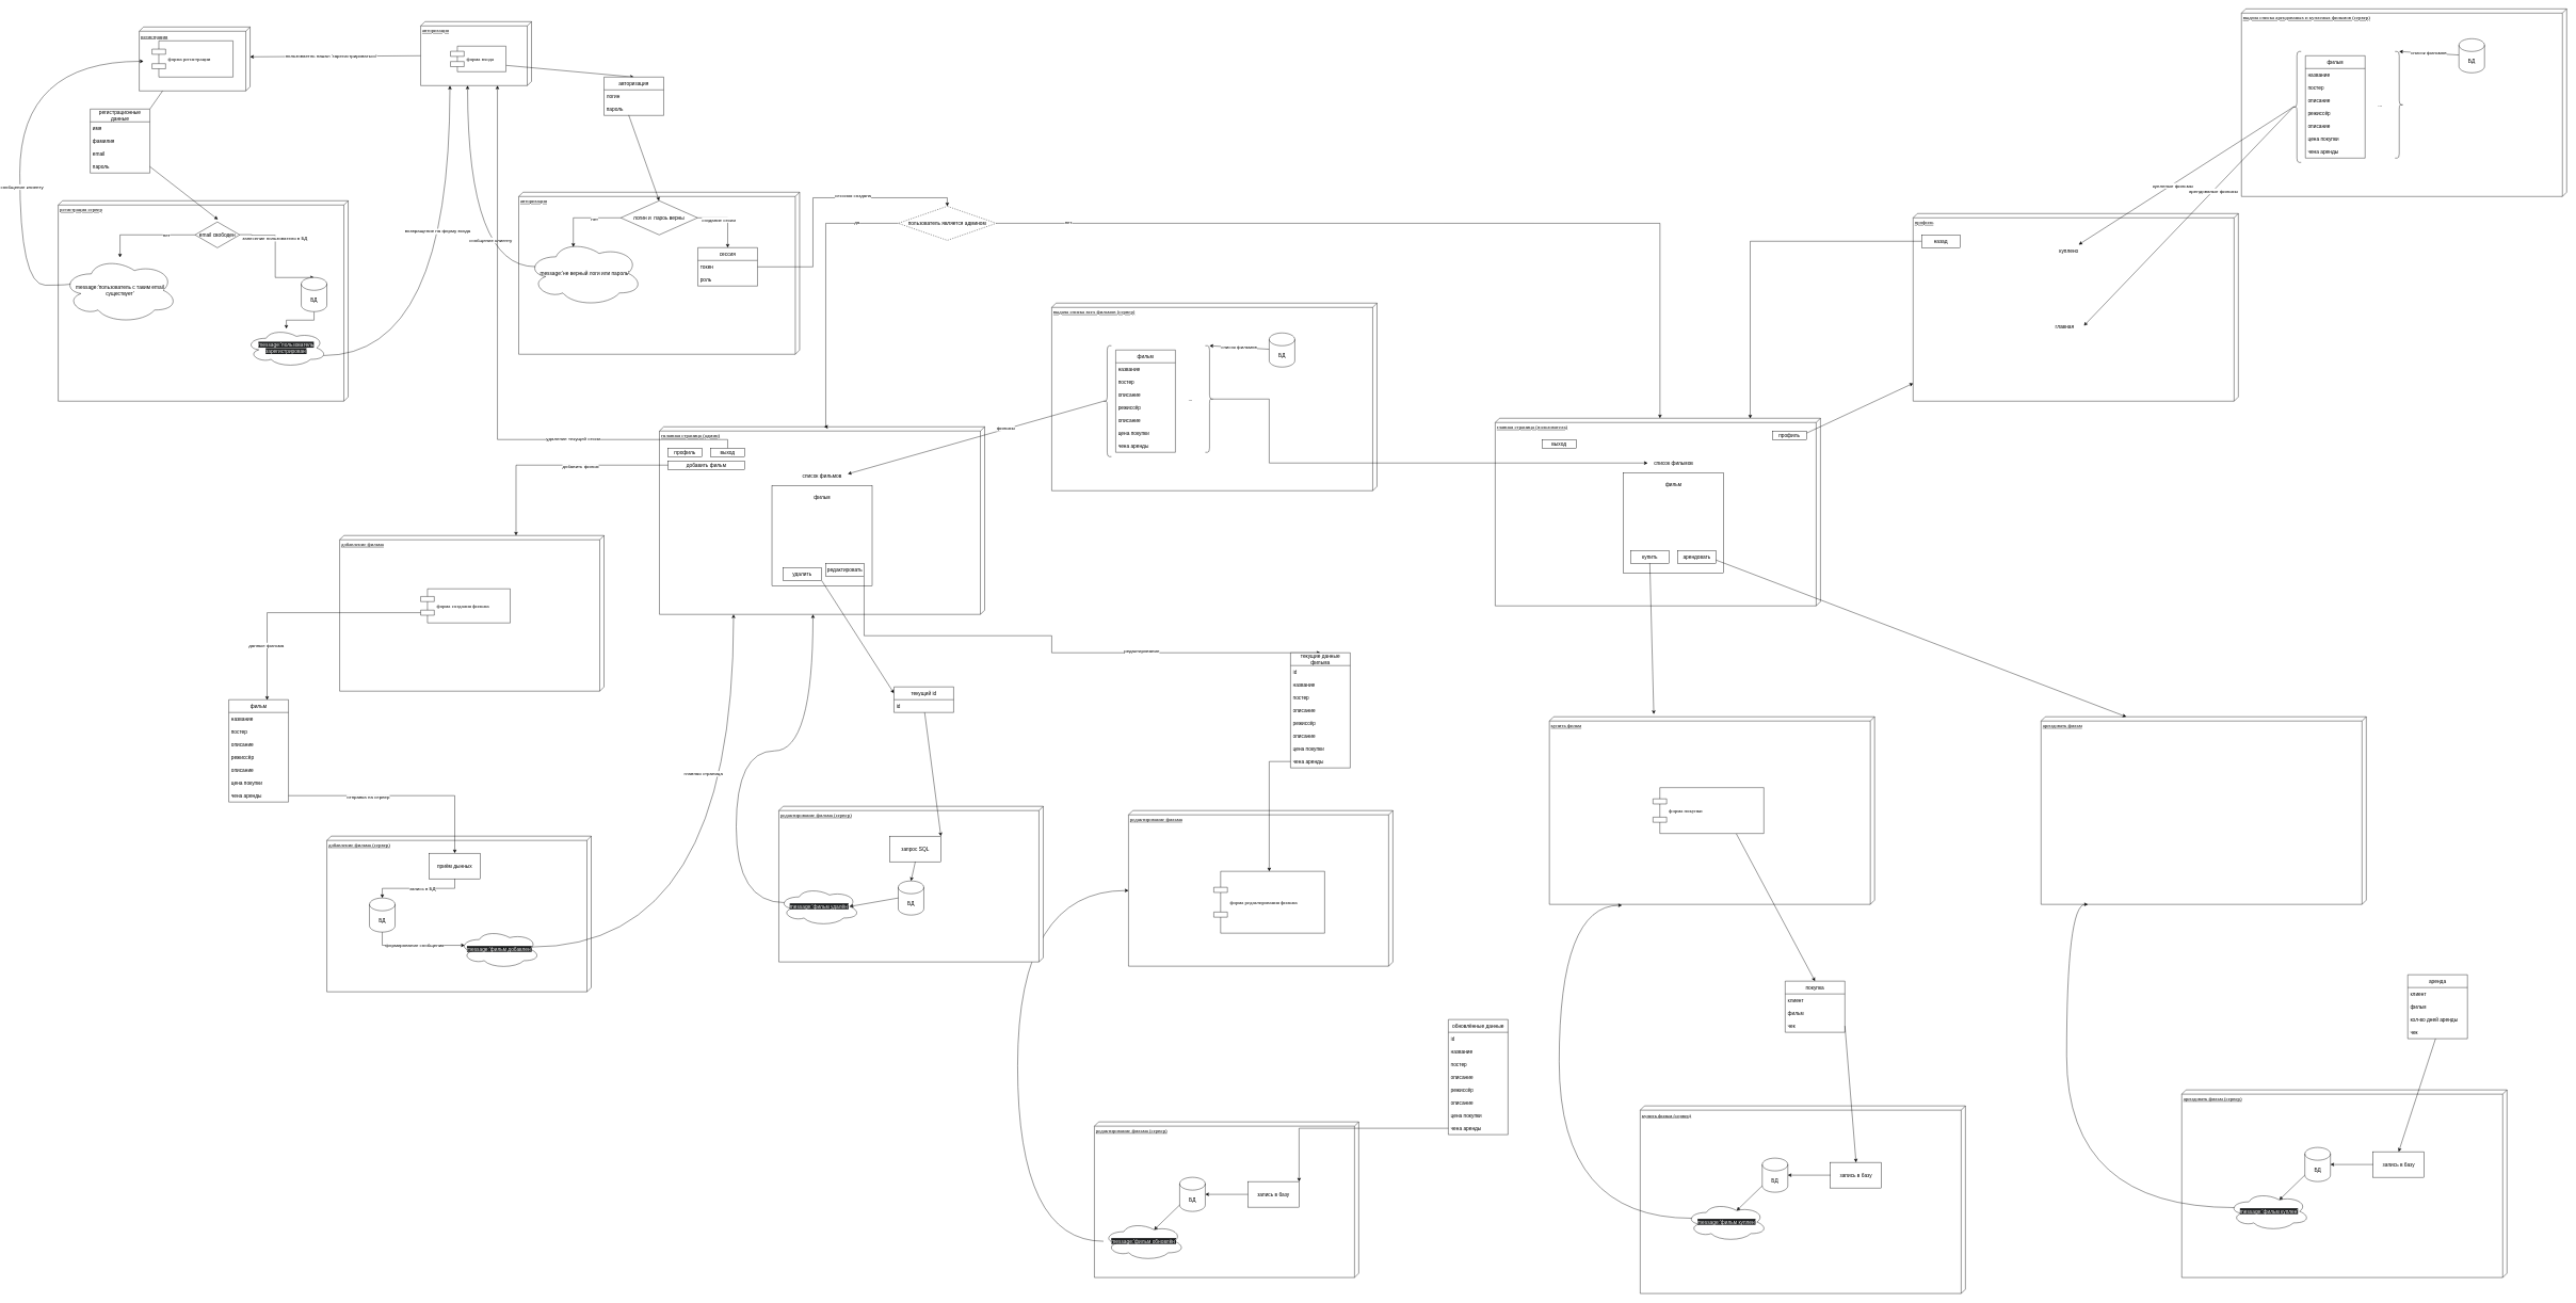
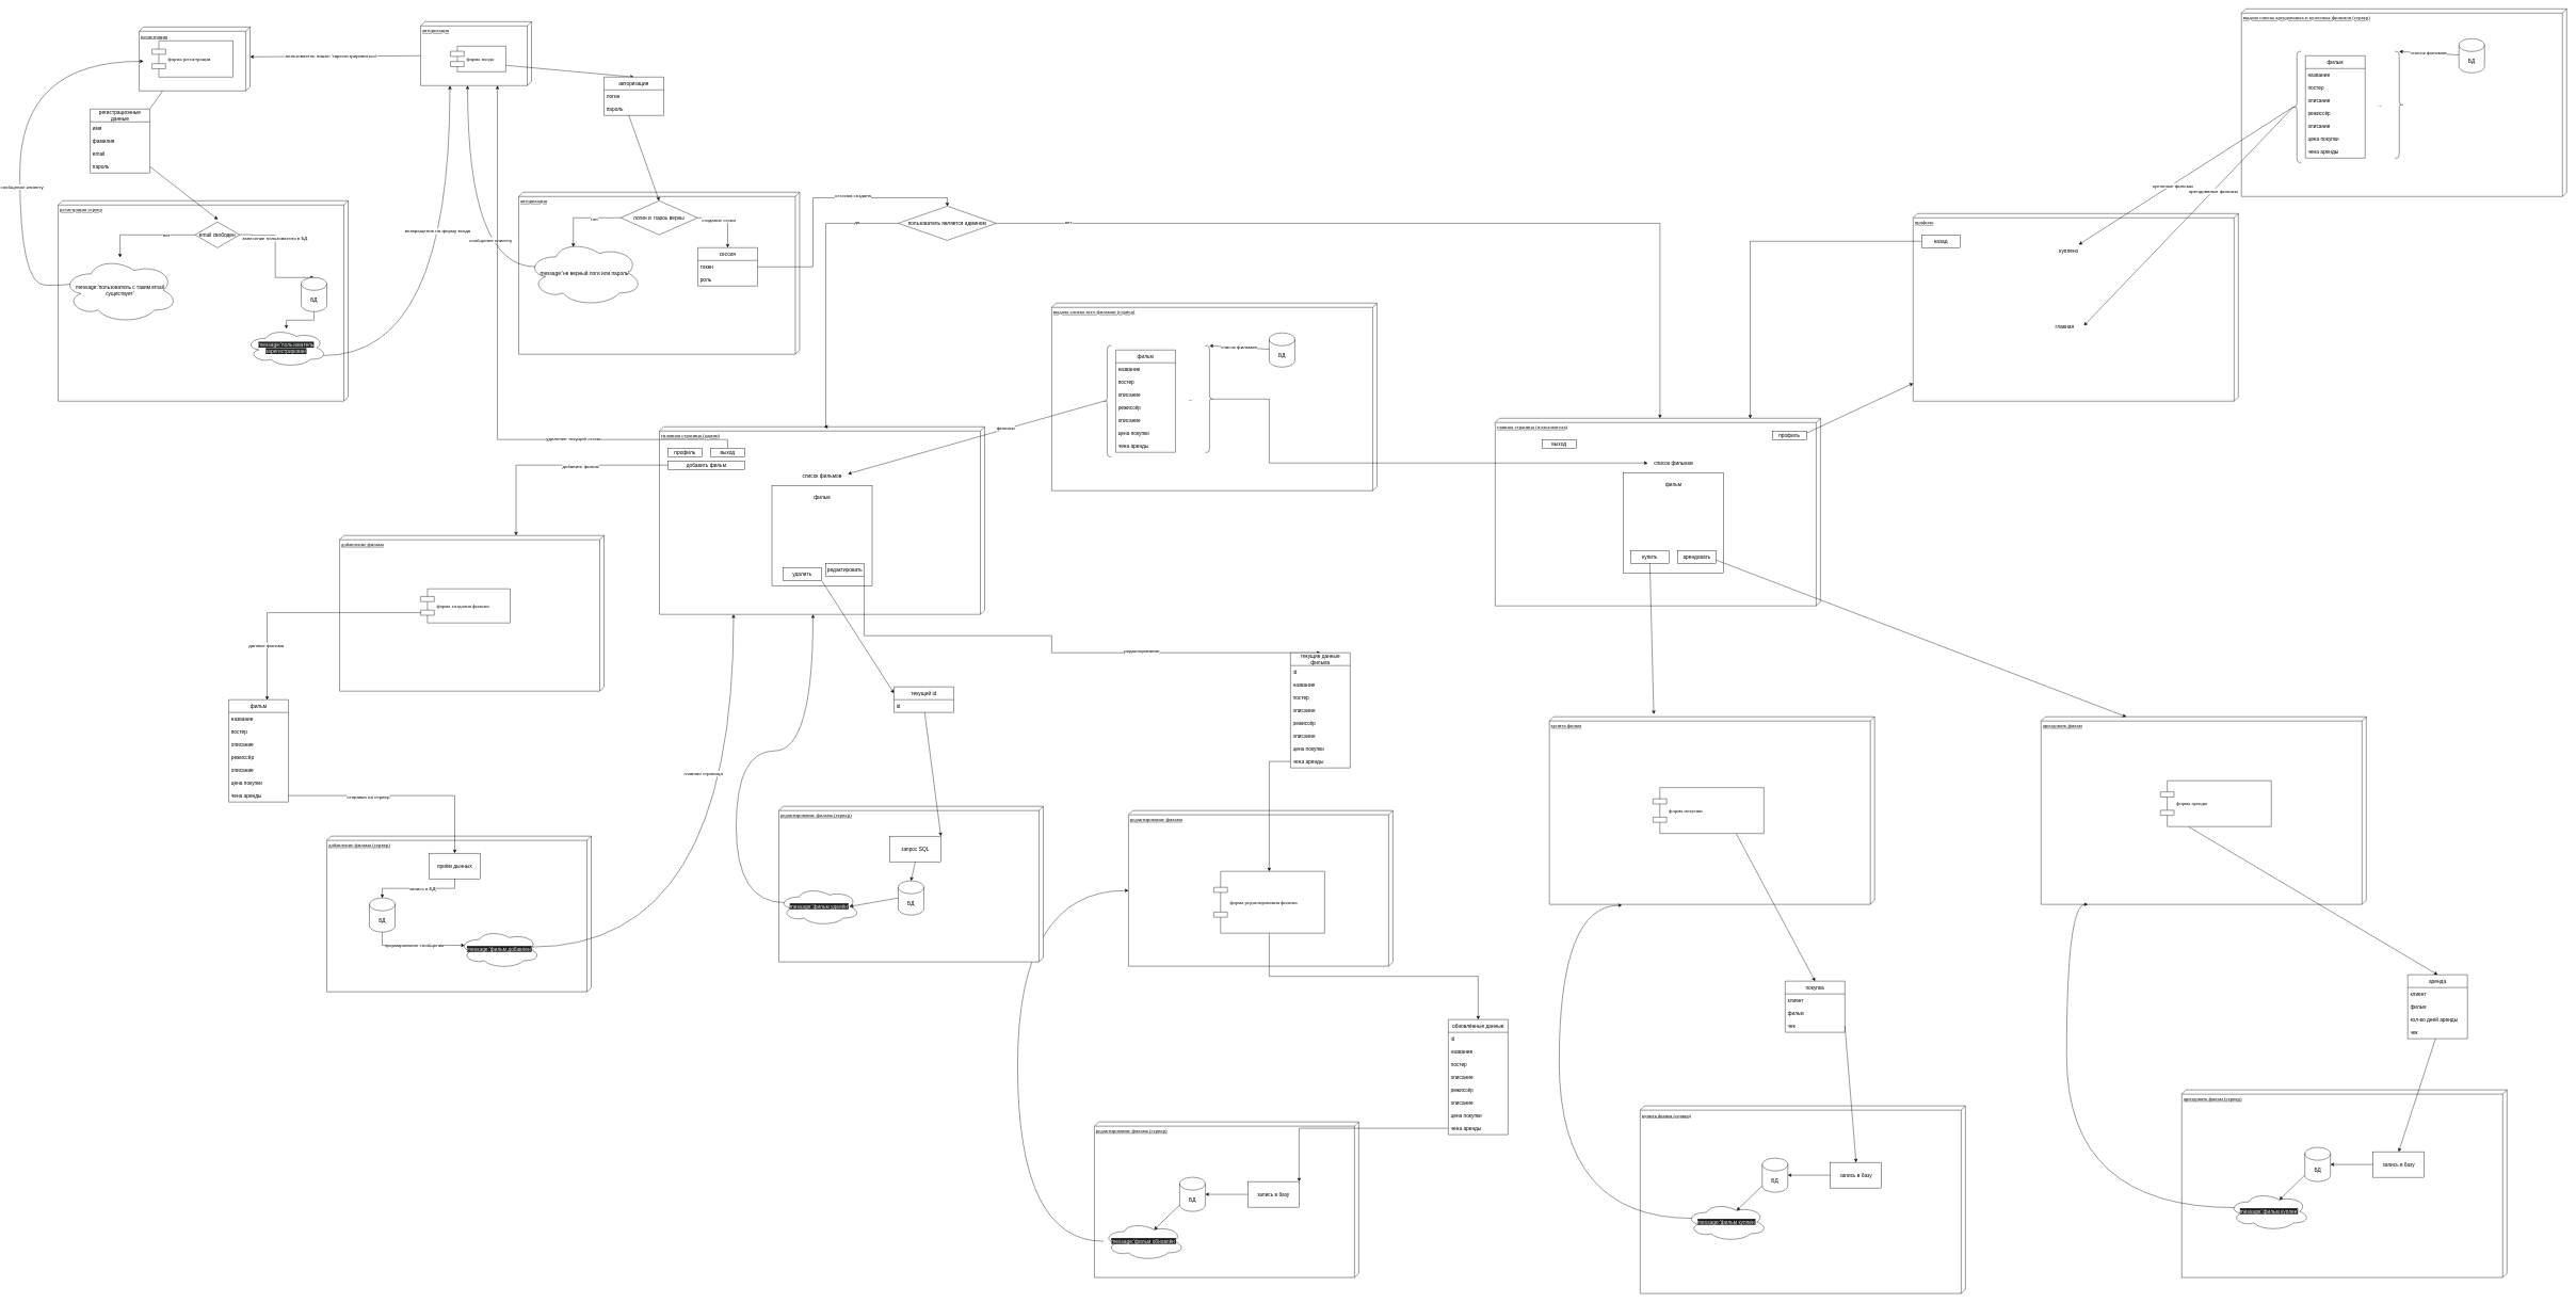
- <mxCell id="45" value="пользователь является админом" style="rhombus;whiteSpace=wrap;html=1;dashed=1;" vertex="1" parent="1"><mxGeometry x="2080" y="482.86" width="230" height="80" as="geometry" /></mxCell>
+ <mxCell id="45" value="пользователь является админом" style="rhombus;whiteSpace=wrap;html=1;" vertex="1" parent="1"><mxGeometry x="2080" y="482.86" width="230" height="80" as="geometry" /></mxCell>
+ <mxCell id="167" value="форма аренды" style="shape=component;align=left;spacingLeft=36;rounded=0;shadow=0;comic=0;labelBackgroundColor=none;strokeWidth=1;fontFamily=Verdana;fontSize=12;html=1;" vertex="1" parent="1"><mxGeometry x="5040" y="1830" width="260" height="107.5" as="geometry" /></mxCell>
+ <mxCell id="166" style="edgeStyle=none;rounded=0;orthogonalLoop=1;jettySize=auto;html=1;exitX=0.25;exitY=1;exitDx=0;exitDy=0;entryX=0.5;entryY=0;entryDx=0;entryDy=0;" edge="1" parent="1" source="167" target="172"><mxGeometry relative="1" as="geometry" /></mxCell>
+ <mxCell id="98" style="edgeStyle=orthogonalEdgeStyle;rounded=0;orthogonalLoop=1;jettySize=auto;html=1;exitX=0.5;exitY=1;exitDx=0;exitDy=0;entryX=0.5;entryY=0;entryDx=0;entryDy=0;" edge="1" parent="1" source="99" target="132"><mxGeometry relative="1" as="geometry" /></mxCell>
